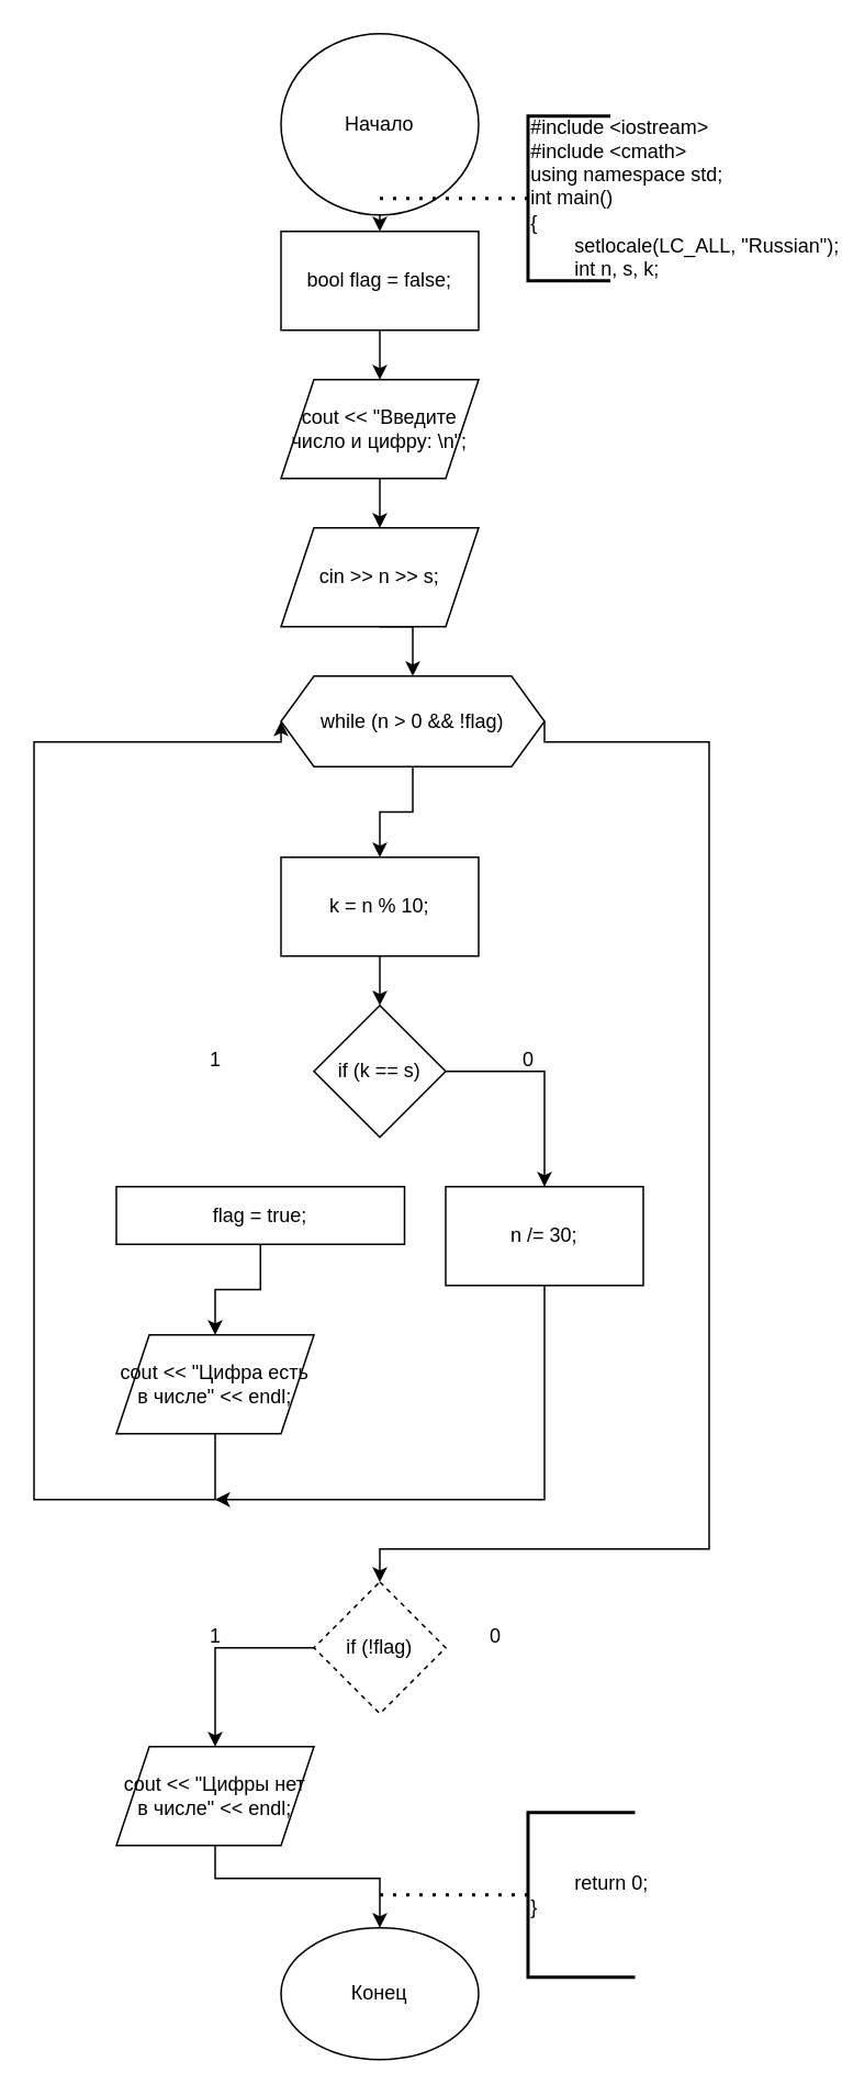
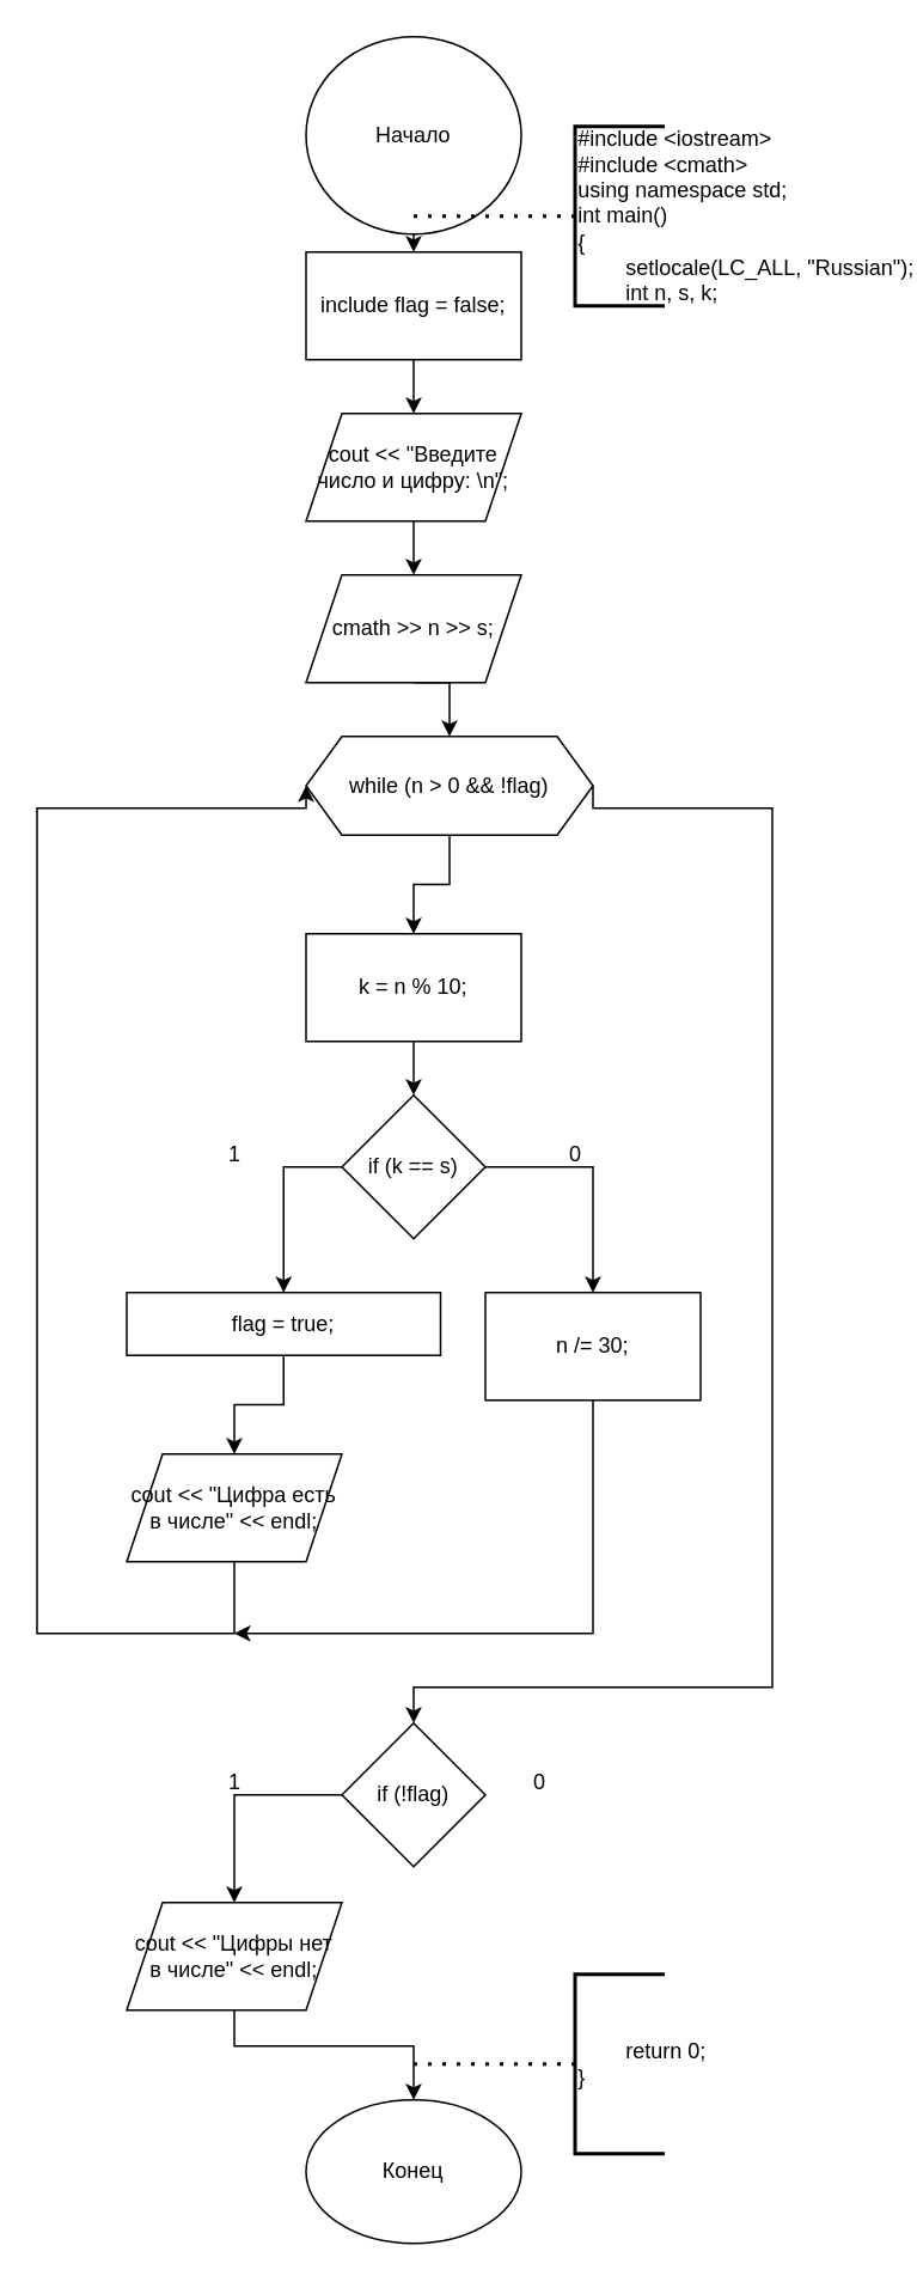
- <mxCell id="5" value="bool flag = false;" style="rounded=0;whiteSpace=wrap;html=1;" vertex="1" parent="1"><mxGeometry x="170" y="140" width="120" height="60" as="geometry" /></mxCell>
+ <mxCell id="5" value="include flag = false;" style="rounded=0;whiteSpace=wrap;html=1;" vertex="1" parent="1"><mxGeometry x="170" y="140" width="120" height="60" as="geometry" /></mxCell>
- <mxCell id="11" value="cin &amp;gt;&amp;gt; n &amp;gt;&amp;gt; s;" style="shape=parallelogram;perimeter=parallelogramPerimeter;whiteSpace=wrap;html=1;fixedSize=1;" vertex="1" parent="1"><mxGeometry x="170" y="320" width="120" height="60" as="geometry" /></mxCell>
+ <mxCell id="11" value="cmath &amp;gt;&amp;gt; n &amp;gt;&amp;gt; s;" style="shape=parallelogram;perimeter=parallelogramPerimeter;whiteSpace=wrap;html=1;fixedSize=1;" vertex="1" parent="1"><mxGeometry x="170" y="320" width="120" height="60" as="geometry" /></mxCell>
+ <mxCell id="17" style="edgeStyle=orthogonalEdgeStyle;rounded=0;orthogonalLoop=1;jettySize=auto;html=1;exitX=0;exitY=0.5;exitDx=0;exitDy=0;" edge="1" parent="1" source="19" target="21"><mxGeometry relative="1" as="geometry" /></mxCell>
- <mxCell id="29" value="if (!flag)" style="rhombus;whiteSpace=wrap;html=1;dashed=1;" vertex="1" parent="1"><mxGeometry x="190" y="960" width="80" height="80" as="geometry" /></mxCell>
+ <mxCell id="29" value="if (!flag)" style="rhombus;whiteSpace=wrap;html=1;" vertex="1" parent="1"><mxGeometry x="190" y="960" width="80" height="80" as="geometry" /></mxCell>
- <mxCell id="36" value="&lt;div&gt;&lt;span style=&quot;white-space-collapse: collapse;&quot;&gt;&lt;span style=&quot;white-space-collapse: preserve;&quot;&gt;&#09;&lt;/span&gt;return 0;&lt;/span&gt;&lt;/div&gt;&lt;div&gt;}&lt;/div&gt;" style="strokeWidth=2;html=1;shape=mxgraph.flowchart.annotation_1;align=left;pointerEvents=1;" vertex="1" parent="1"><mxGeometry x="320" y="1100" width="65" height="100" as="geometry" /></mxCell>
+ <mxCell id="36" value="&lt;div&gt;&lt;span style=&quot;white-space-collapse: collapse;&quot;&gt;&lt;span style=&quot;white-space-collapse: preserve;&quot;&gt;&#09;&lt;/span&gt;return 0;&lt;/span&gt;&lt;/div&gt;&lt;div&gt;}&lt;/div&gt;" style="strokeWidth=2;html=1;shape=mxgraph.flowchart.annotation_1;align=left;pointerEvents=1;" vertex="1" parent="1"><mxGeometry x="320" y="1100" width="50" height="100" as="geometry" /></mxCell>
